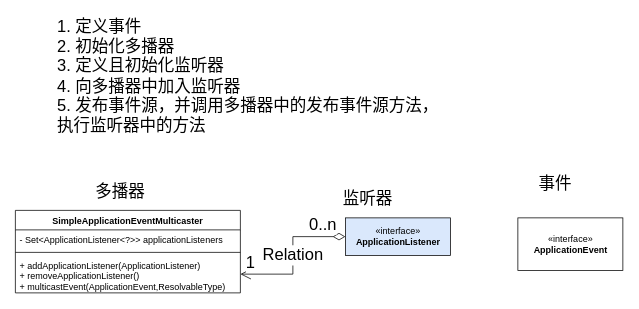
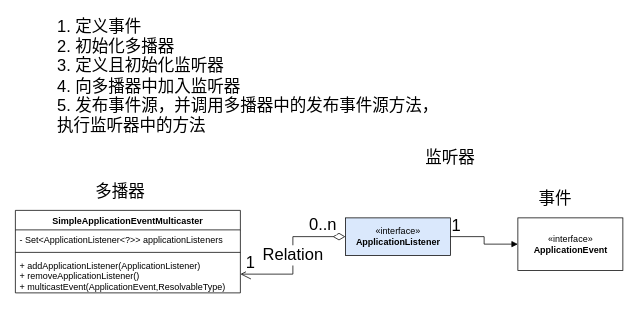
- <mxCell id="10" value="&lt;font style=&quot;font-size: 22px;&quot;&gt;事件&lt;/font&gt;" style="text;html=1;strokeColor=none;fillColor=none;align=center;verticalAlign=middle;whiteSpace=wrap;rounded=0;" vertex="1" parent="1"><mxGeometry x="690" y="230" width="100" height="30" as="geometry" /></mxCell>
+ <mxCell id="10" value="&lt;font style=&quot;font-size: 22px;&quot;&gt;事件&lt;/font&gt;" style="text;html=1;strokeColor=none;fillColor=none;align=center;verticalAlign=middle;whiteSpace=wrap;rounded=0;" vertex="1" parent="1"><mxGeometry x="690" y="250" width="100" height="30" as="geometry" /></mxCell>
- <mxCell id="9" value="&lt;font style=&quot;font-size: 22px;&quot;&gt;监听器&lt;/font&gt;" style="text;html=1;strokeColor=none;fillColor=none;align=center;verticalAlign=middle;whiteSpace=wrap;rounded=0;" vertex="1" parent="1"><mxGeometry x="440" y="250" width="100" height="30" as="geometry" /></mxCell>
+ <mxCell id="9" value="&lt;font style=&quot;font-size: 22px;&quot;&gt;监听器&lt;/font&gt;" style="text;html=1;strokeColor=none;fillColor=none;align=center;verticalAlign=middle;whiteSpace=wrap;rounded=0;" vertex="1" parent="1"><mxGeometry x="550" y="195" width="100" height="30" as="geometry" /></mxCell>
+ <mxCell id="11" value="" style="endArrow=block;endFill=1;html=1;edgeStyle=orthogonalEdgeStyle;align=left;verticalAlign=top;rounded=0;fontSize=22;exitX=1;exitY=0.5;exitDx=0;exitDy=0;entryX=0;entryY=0.5;entryDx=0;entryDy=0;" edge="1" parent="1" source="6" target="7"><mxGeometry x="-1" relative="1" as="geometry"><mxPoint x="620" y="540" as="sourcePoint" /><mxPoint x="780" y="540" as="targetPoint" /></mxGeometry></mxCell>
+ <mxCell id="12" value="1" style="edgeLabel;resizable=0;html=1;align=left;verticalAlign=bottom;fontSize=22;" connectable="0" vertex="1" parent="11"><mxGeometry x="-1" relative="1" as="geometry" /></mxCell>
